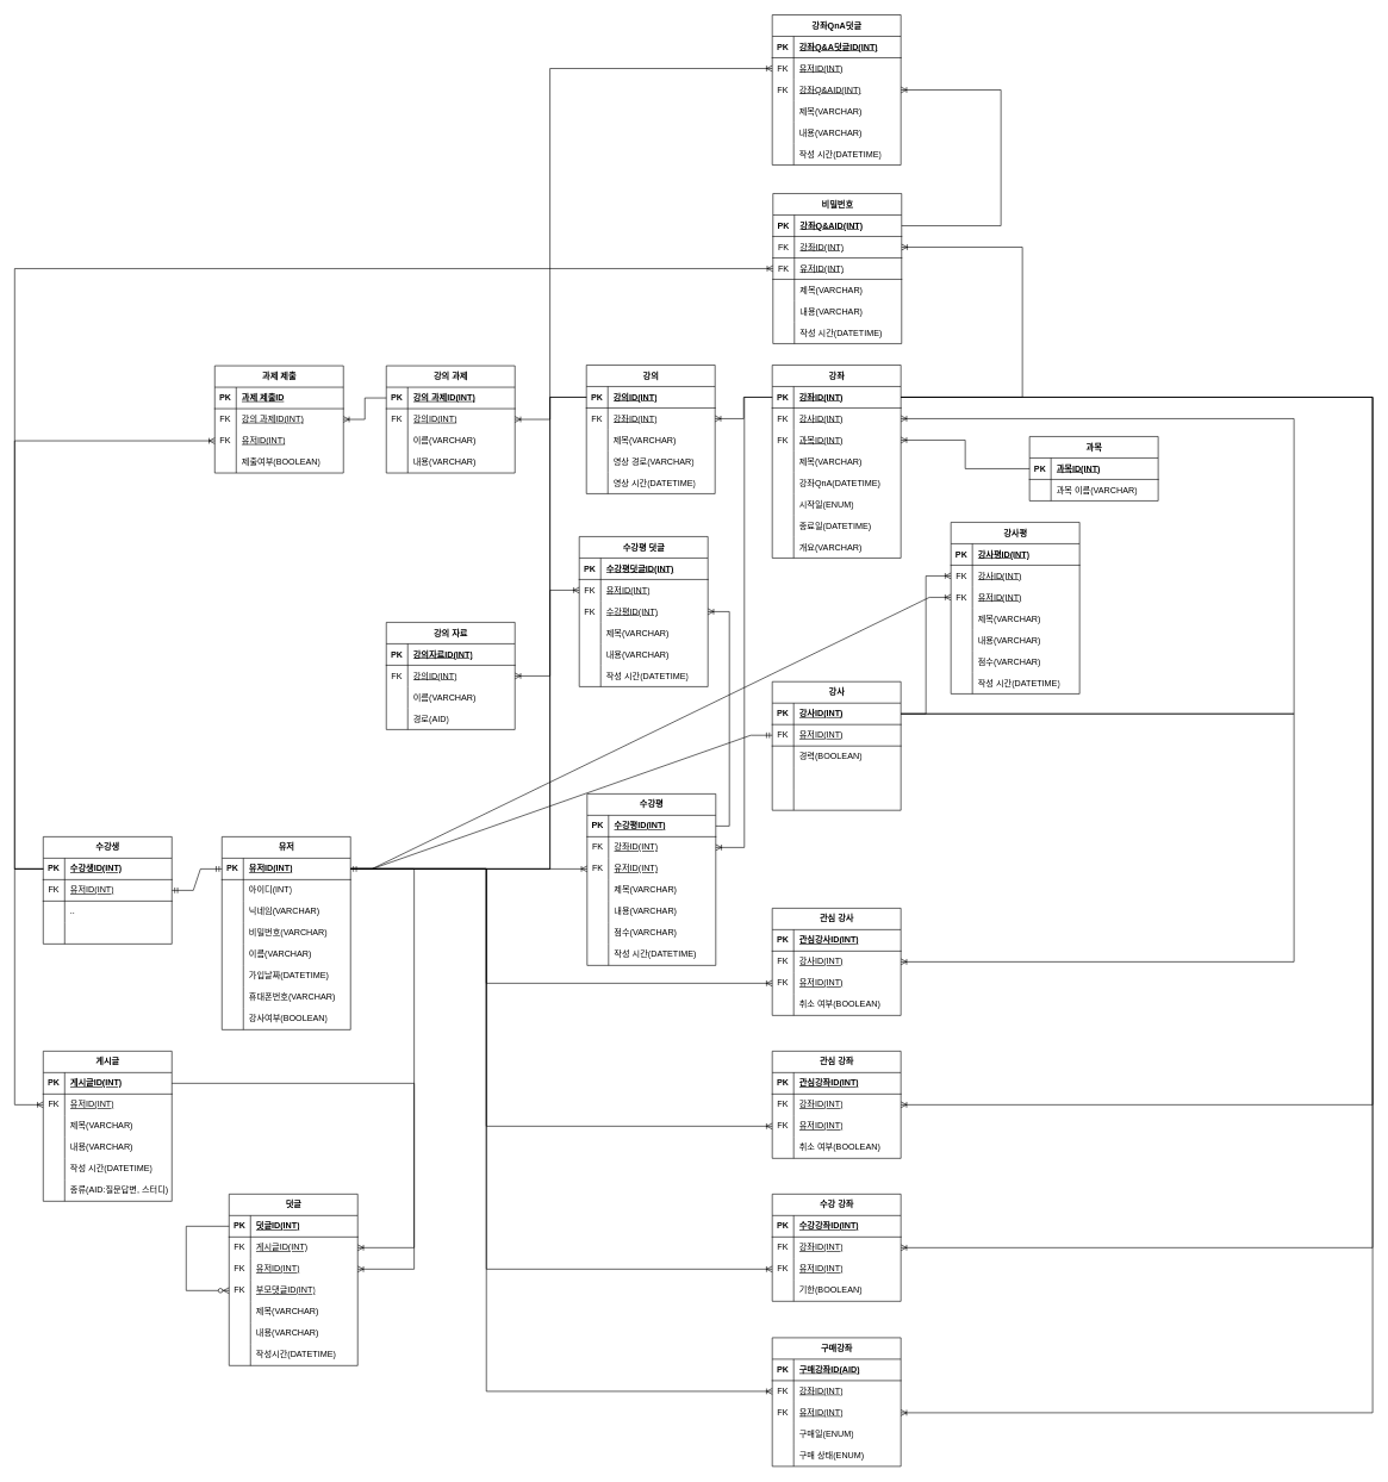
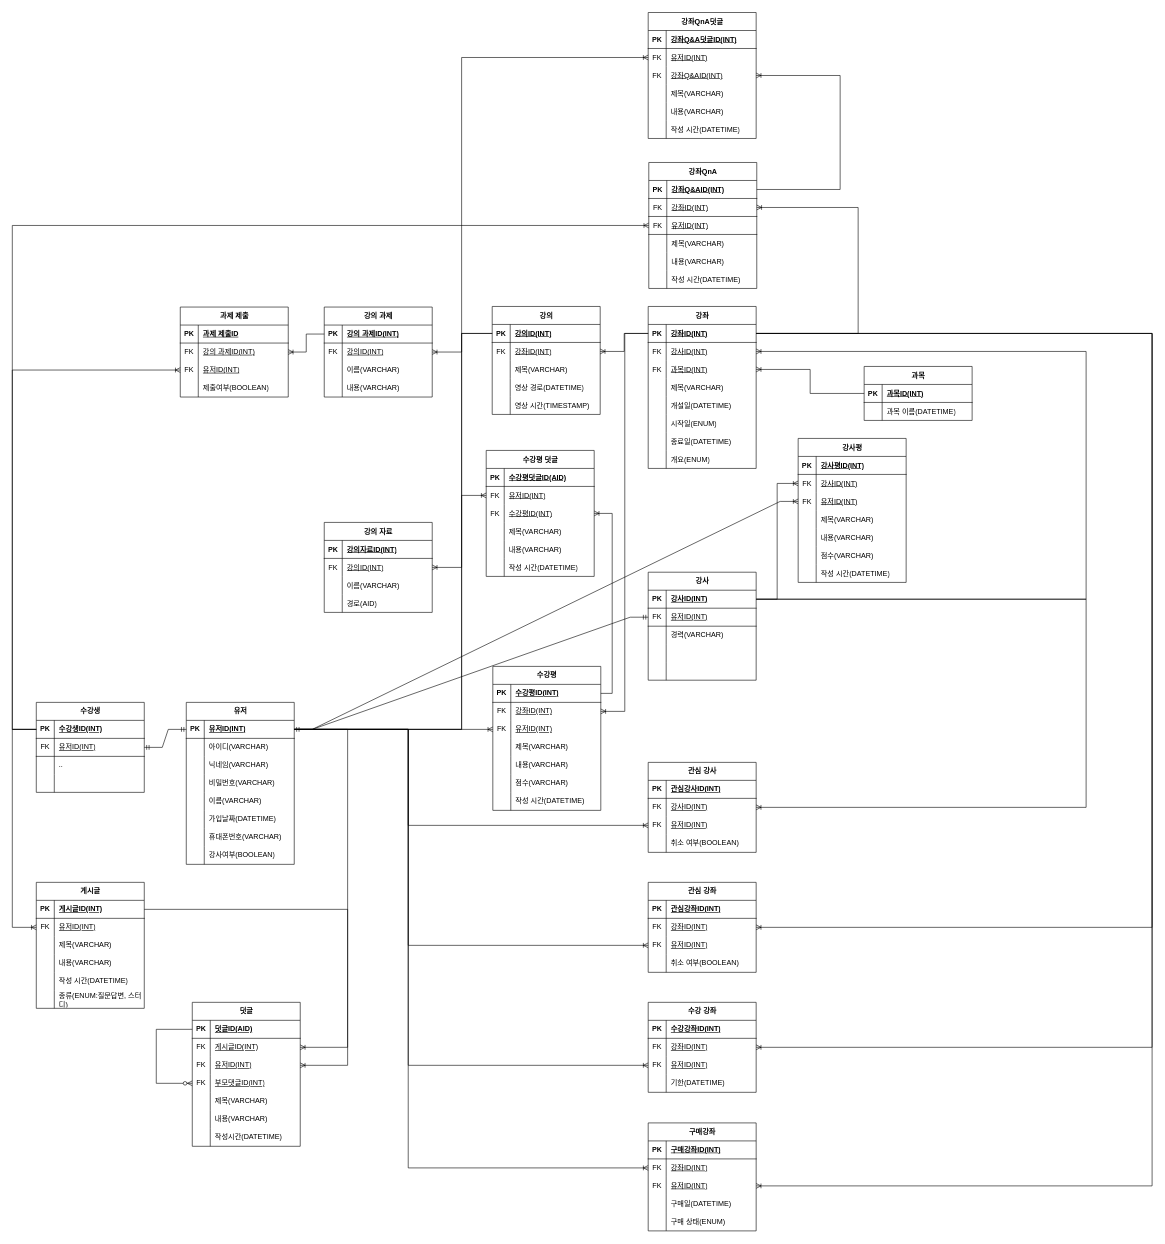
- <mxCell id="237" value="비밀번호" style="shape=table;startSize=30;container=1;collapsible=1;childLayout=tableLayout;fixedRows=1;rowLines=0;fontStyle=1;align=center;resizeLast=1;html=1;" parent="1" vertex="1"><mxGeometry x="1081" y="270" width="180" height="210" as="geometry" /></mxCell>
+ <mxCell id="237" value="강좌QnA" style="shape=table;startSize=30;container=1;collapsible=1;childLayout=tableLayout;fixedRows=1;rowLines=0;fontStyle=1;align=center;resizeLast=1;html=1;" parent="1" vertex="1"><mxGeometry x="1081" y="270" width="180" height="210" as="geometry" /></mxCell>
- <mxCell id="77" value="영상 경로(VARCHAR)" style="shape=partialRectangle;connectable=0;fillColor=none;top=0;left=0;bottom=0;right=0;align=left;spacingLeft=6;overflow=hidden;whiteSpace=wrap;html=1;" parent="75" vertex="1"><mxGeometry x="30" width="150" height="30" as="geometry"><mxRectangle width="150" height="30" as="alternateBounds" /></mxGeometry></mxCell>
+ <mxCell id="77" value="영상 경로(DATETIME)" style="shape=partialRectangle;connectable=0;fillColor=none;top=0;left=0;bottom=0;right=0;align=left;spacingLeft=6;overflow=hidden;whiteSpace=wrap;html=1;" parent="75" vertex="1"><mxGeometry x="30" width="150" height="30" as="geometry"><mxRectangle width="150" height="30" as="alternateBounds" /></mxGeometry></mxCell>
- <mxCell id="80" value="영상 시간(DATETIME)" style="shape=partialRectangle;connectable=0;fillColor=none;top=0;left=0;bottom=0;right=0;align=left;spacingLeft=6;overflow=hidden;whiteSpace=wrap;html=1;" parent="78" vertex="1"><mxGeometry x="30" width="150" height="30" as="geometry"><mxRectangle width="150" height="30" as="alternateBounds" /></mxGeometry></mxCell>
+ <mxCell id="80" value="영상 시간(TIMESTAMP)" style="shape=partialRectangle;connectable=0;fillColor=none;top=0;left=0;bottom=0;right=0;align=left;spacingLeft=6;overflow=hidden;whiteSpace=wrap;html=1;" parent="78" vertex="1"><mxGeometry x="30" width="150" height="30" as="geometry"><mxRectangle width="150" height="30" as="alternateBounds" /></mxGeometry></mxCell>
- <mxCell id="33" value="강좌QnA(DATETIME)" style="shape=partialRectangle;connectable=0;fillColor=none;top=0;left=0;bottom=0;right=0;align=left;spacingLeft=6;overflow=hidden;whiteSpace=wrap;html=1;" parent="31" vertex="1"><mxGeometry x="30" width="150" height="30" as="geometry"><mxRectangle width="150" height="30" as="alternateBounds" /></mxGeometry></mxCell>
+ <mxCell id="33" value="개설일(DATETIME)" style="shape=partialRectangle;connectable=0;fillColor=none;top=0;left=0;bottom=0;right=0;align=left;spacingLeft=6;overflow=hidden;whiteSpace=wrap;html=1;" parent="31" vertex="1"><mxGeometry x="30" width="150" height="30" as="geometry"><mxRectangle width="150" height="30" as="alternateBounds" /></mxGeometry></mxCell>
- <mxCell id="207" value="과목 이름(VARCHAR)" style="shape=partialRectangle;connectable=0;fillColor=none;top=0;left=0;bottom=0;right=0;align=left;spacingLeft=6;overflow=hidden;whiteSpace=wrap;html=1;" parent="205" vertex="1"><mxGeometry x="30" width="150" height="30" as="geometry"><mxRectangle width="150" height="30" as="alternateBounds" /></mxGeometry></mxCell>
+ <mxCell id="207" value="과목 이름(DATETIME)" style="shape=partialRectangle;connectable=0;fillColor=none;top=0;left=0;bottom=0;right=0;align=left;spacingLeft=6;overflow=hidden;whiteSpace=wrap;html=1;" parent="205" vertex="1"><mxGeometry x="30" width="150" height="30" as="geometry"><mxRectangle width="150" height="30" as="alternateBounds" /></mxGeometry></mxCell>
- <mxCell id="42" value="개요(VARCHAR)" style="shape=partialRectangle;connectable=0;fillColor=none;top=0;left=0;bottom=0;right=0;align=left;spacingLeft=6;overflow=hidden;whiteSpace=wrap;html=1;" parent="40" vertex="1"><mxGeometry x="30" width="150" height="30" as="geometry"><mxRectangle width="150" height="30" as="alternateBounds" /></mxGeometry></mxCell>
+ <mxCell id="42" value="개요(ENUM)" style="shape=partialRectangle;connectable=0;fillColor=none;top=0;left=0;bottom=0;right=0;align=left;spacingLeft=6;overflow=hidden;whiteSpace=wrap;html=1;" parent="40" vertex="1"><mxGeometry x="30" width="150" height="30" as="geometry"><mxRectangle width="150" height="30" as="alternateBounds" /></mxGeometry></mxCell>
- <mxCell id="279" value="수강평덧글ID(INT)" style="shape=partialRectangle;connectable=0;fillColor=none;top=0;left=0;bottom=0;right=0;align=left;spacingLeft=6;fontStyle=5;overflow=hidden;whiteSpace=wrap;html=1;" parent="277" vertex="1"><mxGeometry x="30" width="150" height="30" as="geometry"><mxRectangle width="150" height="30" as="alternateBounds" /></mxGeometry></mxCell>
+ <mxCell id="279" value="수강평덧글ID(AID)" style="shape=partialRectangle;connectable=0;fillColor=none;top=0;left=0;bottom=0;right=0;align=left;spacingLeft=6;fontStyle=5;overflow=hidden;whiteSpace=wrap;html=1;" parent="277" vertex="1"><mxGeometry x="30" width="150" height="30" as="geometry"><mxRectangle width="150" height="30" as="alternateBounds" /></mxGeometry></mxCell>
- <mxCell id="11" value="경력(BOOLEAN)" style="shape=partialRectangle;connectable=0;fillColor=none;top=0;left=0;bottom=0;right=0;align=left;spacingLeft=6;overflow=hidden;whiteSpace=wrap;html=1;" parent="9" vertex="1"><mxGeometry x="30" width="150" height="30" as="geometry"><mxRectangle width="150" height="30" as="alternateBounds" /></mxGeometry></mxCell>
+ <mxCell id="11" value="경력(VARCHAR)" style="shape=partialRectangle;connectable=0;fillColor=none;top=0;left=0;bottom=0;right=0;align=left;spacingLeft=6;overflow=hidden;whiteSpace=wrap;html=1;" parent="9" vertex="1"><mxGeometry x="30" width="150" height="30" as="geometry"><mxRectangle width="150" height="30" as="alternateBounds" /></mxGeometry></mxCell>
- <mxCell id="304" value="아이디(INT)" style="shape=partialRectangle;connectable=0;fillColor=none;top=0;left=0;bottom=0;right=0;align=left;spacingLeft=6;overflow=hidden;whiteSpace=wrap;html=1;" parent="302" vertex="1"><mxGeometry x="30" width="150" height="30" as="geometry"><mxRectangle width="150" height="30" as="alternateBounds" /></mxGeometry></mxCell>
+ <mxCell id="304" value="아이디(VARCHAR)" style="shape=partialRectangle;connectable=0;fillColor=none;top=0;left=0;bottom=0;right=0;align=left;spacingLeft=6;overflow=hidden;whiteSpace=wrap;html=1;" parent="302" vertex="1"><mxGeometry x="30" width="150" height="30" as="geometry"><mxRectangle width="150" height="30" as="alternateBounds" /></mxGeometry></mxCell>
- <mxCell id="177" value="종류(AID:질문답변, 스터디)" style="shape=partialRectangle;connectable=0;fillColor=none;top=0;left=0;bottom=0;right=0;align=left;spacingLeft=6;overflow=hidden;whiteSpace=wrap;html=1;" vertex="1" parent="175"><mxGeometry x="30" width="150" height="30" as="geometry"><mxRectangle width="150" height="30" as="alternateBounds" /></mxGeometry></mxCell>
+ <mxCell id="177" value="종류(ENUM:질문답변, 스터디)" style="shape=partialRectangle;connectable=0;fillColor=none;top=0;left=0;bottom=0;right=0;align=left;spacingLeft=6;overflow=hidden;whiteSpace=wrap;html=1;" vertex="1" parent="175"><mxGeometry x="30" width="150" height="30" as="geometry"><mxRectangle width="150" height="30" as="alternateBounds" /></mxGeometry></mxCell>
- <mxCell id="181" value="덧글ID(INT)" style="shape=partialRectangle;connectable=0;fillColor=none;top=0;left=0;bottom=0;right=0;align=left;spacingLeft=6;fontStyle=5;overflow=hidden;whiteSpace=wrap;html=1;" parent="179" vertex="1"><mxGeometry x="30" width="150" height="30" as="geometry"><mxRectangle width="150" height="30" as="alternateBounds" /></mxGeometry></mxCell>
+ <mxCell id="181" value="덧글ID(AID)" style="shape=partialRectangle;connectable=0;fillColor=none;top=0;left=0;bottom=0;right=0;align=left;spacingLeft=6;fontStyle=5;overflow=hidden;whiteSpace=wrap;html=1;" parent="179" vertex="1"><mxGeometry x="30" width="150" height="30" as="geometry"><mxRectangle width="150" height="30" as="alternateBounds" /></mxGeometry></mxCell>
- <mxCell id="145" value="기한(BOOLEAN)" style="shape=partialRectangle;connectable=0;fillColor=none;top=0;left=0;bottom=0;right=0;align=left;spacingLeft=6;overflow=hidden;whiteSpace=wrap;html=1;" parent="143" vertex="1"><mxGeometry x="30" width="150" height="30" as="geometry"><mxRectangle width="150" height="30" as="alternateBounds" /></mxGeometry></mxCell>
+ <mxCell id="145" value="기한(DATETIME)" style="shape=partialRectangle;connectable=0;fillColor=none;top=0;left=0;bottom=0;right=0;align=left;spacingLeft=6;overflow=hidden;whiteSpace=wrap;html=1;" parent="143" vertex="1"><mxGeometry x="30" width="150" height="30" as="geometry"><mxRectangle width="150" height="30" as="alternateBounds" /></mxGeometry></mxCell>
- <mxCell id="261" value="구매강좌ID(AID)" style="shape=partialRectangle;connectable=0;fillColor=none;top=0;left=0;bottom=0;right=0;align=left;spacingLeft=6;fontStyle=5;overflow=hidden;whiteSpace=wrap;html=1;" parent="259" vertex="1"><mxGeometry x="30" width="150" height="30" as="geometry"><mxRectangle width="150" height="30" as="alternateBounds" /></mxGeometry></mxCell>
+ <mxCell id="261" value="구매강좌ID(INT)" style="shape=partialRectangle;connectable=0;fillColor=none;top=0;left=0;bottom=0;right=0;align=left;spacingLeft=6;fontStyle=5;overflow=hidden;whiteSpace=wrap;html=1;" parent="259" vertex="1"><mxGeometry x="30" width="150" height="30" as="geometry"><mxRectangle width="150" height="30" as="alternateBounds" /></mxGeometry></mxCell>
- <mxCell id="270" value="구매일(ENUM)" style="shape=partialRectangle;connectable=0;fillColor=none;top=0;left=0;bottom=0;right=0;align=left;spacingLeft=6;overflow=hidden;whiteSpace=wrap;html=1;" parent="268" vertex="1"><mxGeometry x="30" width="150" height="30" as="geometry"><mxRectangle width="150" height="30" as="alternateBounds" /></mxGeometry></mxCell>
+ <mxCell id="270" value="구매일(DATETIME)" style="shape=partialRectangle;connectable=0;fillColor=none;top=0;left=0;bottom=0;right=0;align=left;spacingLeft=6;overflow=hidden;whiteSpace=wrap;html=1;" parent="268" vertex="1"><mxGeometry x="30" width="150" height="30" as="geometry"><mxRectangle width="150" height="30" as="alternateBounds" /></mxGeometry></mxCell>
